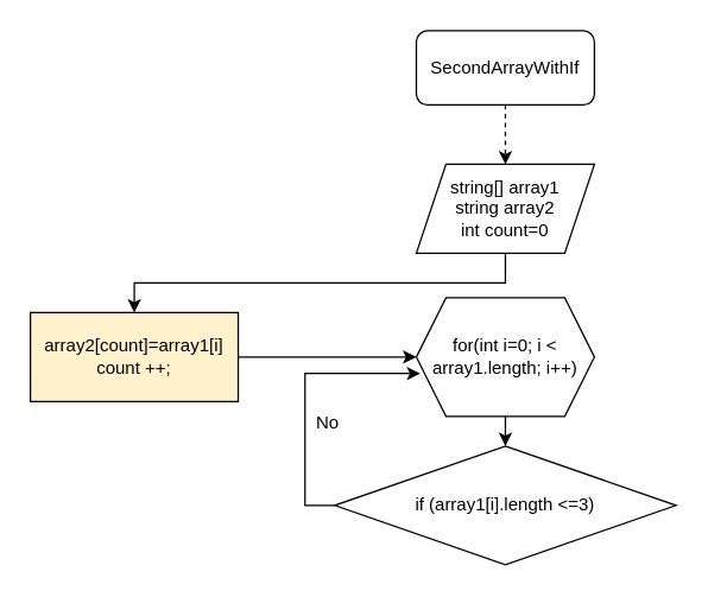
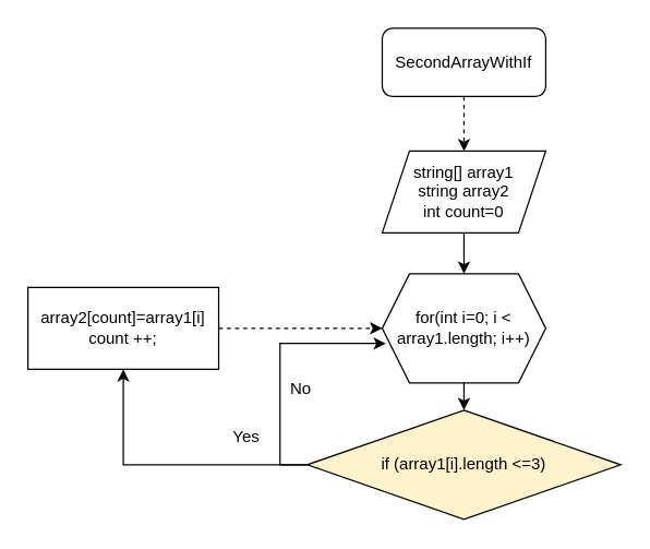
- <mxCell id="4" style="edgeStyle=orthogonalEdgeStyle;rounded=0;orthogonalLoop=1;jettySize=auto;html=1;exitX=0.5;exitY=1;exitDx=0;exitDy=0;" edge="1" parent="1" source="5" target="12"><mxGeometry relative="1" as="geometry" /></mxCell>
+ <mxCell id="4" style="edgeStyle=orthogonalEdgeStyle;rounded=0;orthogonalLoop=1;jettySize=auto;html=1;exitX=0.5;exitY=1;exitDx=0;exitDy=0;entryX=0.5;entryY=0;entryDx=0;entryDy=0;" edge="1" parent="1" source="5" target="7"><mxGeometry relative="1" as="geometry" /></mxCell>
- <mxCell id="12" value="array2[count]=array1[i]&lt;br&gt;count ++;" style="rounded=0;whiteSpace=wrap;html=1;fillColor=#fff2cc;" vertex="1" parent="1"><mxGeometry x="20" y="210" width="140" height="60" as="geometry" /></mxCell>
+ <mxCell id="12" value="array2[count]=array1[i]&lt;br&gt;count ++;" style="rounded=0;whiteSpace=wrap;html=1;" vertex="1" parent="1"><mxGeometry x="20" y="210" width="140" height="60" as="geometry" /></mxCell>
- <mxCell id="11" style="edgeStyle=orthogonalEdgeStyle;rounded=0;orthogonalLoop=1;jettySize=auto;html=1;entryX=0;entryY=0.5;entryDx=0;entryDy=0;" edge="1" parent="1" source="12" target="7"><mxGeometry relative="1" as="geometry" /></mxCell>
+ <mxCell id="11" style="edgeStyle=orthogonalEdgeStyle;rounded=0;orthogonalLoop=1;jettySize=auto;html=1;entryX=0;entryY=0.5;entryDx=0;entryDy=0;dashed=1;" edge="1" parent="1" source="12" target="7"><mxGeometry relative="1" as="geometry" /></mxCell>
+ <mxCell id="13" value="Yes" style="text;html=1;align=center;verticalAlign=middle;resizable=0;points=[];autosize=1;strokeColor=none;fillColor=none;" vertex="1" parent="1"><mxGeometry x="160" y="305" width="40" height="30" as="geometry" /></mxCell>
+ <mxCell id="8" style="edgeStyle=orthogonalEdgeStyle;rounded=0;orthogonalLoop=1;jettySize=auto;html=1;exitX=0;exitY=0.5;exitDx=0;exitDy=0;entryX=0.5;entryY=1;entryDx=0;entryDy=0;" edge="1" parent="1" source="10" target="12"><mxGeometry relative="1" as="geometry" /></mxCell>
- <mxCell id="10" value="if (array1[i].length &amp;lt;=3)" style="rhombus;whiteSpace=wrap;html=1;" vertex="1" parent="1"><mxGeometry x="225" y="300" width="230" height="80" as="geometry" /></mxCell>
+ <mxCell id="10" value="if (array1[i].length &amp;lt;=3)" style="rhombus;whiteSpace=wrap;html=1;fillColor=#fff2cc;" vertex="1" parent="1"><mxGeometry x="225" y="300" width="230" height="80" as="geometry" /></mxCell>
